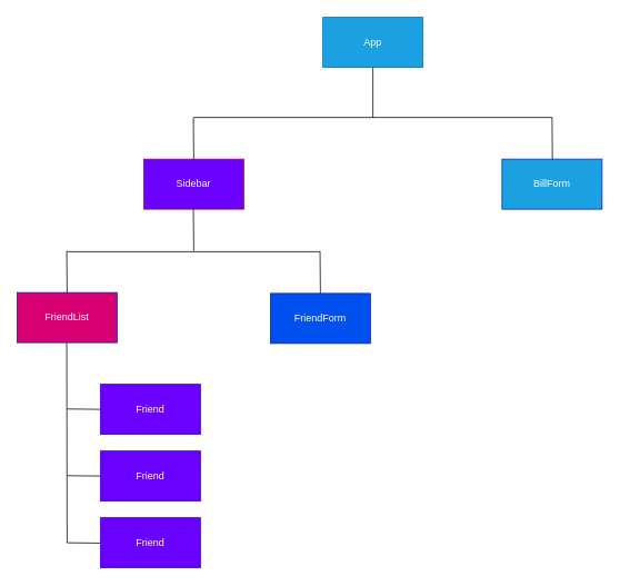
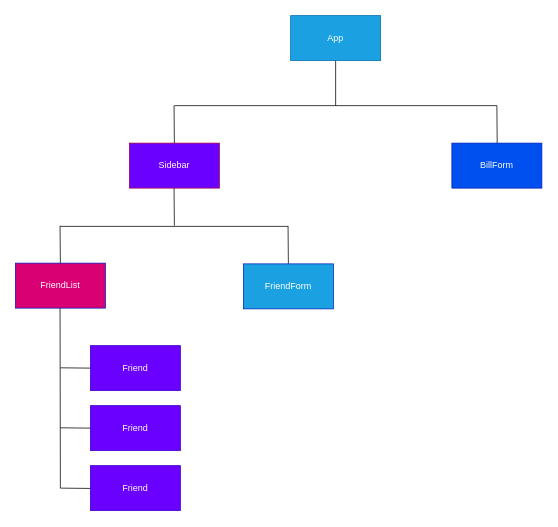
- <mxCell id="14" value="BillForm" style="rounded=0;whiteSpace=wrap;html=1;fillColor=#1ba1e2;fontColor=#ffffff;strokeColor=#001DBC;" vertex="1" parent="1"><mxGeometry x="602" y="190" width="120" height="60" as="geometry" /></mxCell>
+ <mxCell id="14" value="BillForm" style="rounded=0;whiteSpace=wrap;html=1;fillColor=#0050ef;fontColor=#ffffff;strokeColor=#001DBC;" vertex="1" parent="1"><mxGeometry x="602" y="190" width="120" height="60" as="geometry" /></mxCell>
- <mxCell id="16" value="FriendForm" style="rounded=0;whiteSpace=wrap;html=1;fillColor=#0050ef;fontColor=#ffffff;strokeColor=#001DBC;" vertex="1" parent="1"><mxGeometry x="324" y="351" width="120" height="60" as="geometry" /></mxCell>
+ <mxCell id="16" value="FriendForm" style="rounded=0;whiteSpace=wrap;html=1;fillColor=#1ba1e2;fontColor=#ffffff;strokeColor=#001DBC;" vertex="1" parent="1"><mxGeometry x="324" y="351" width="120" height="60" as="geometry" /></mxCell>
